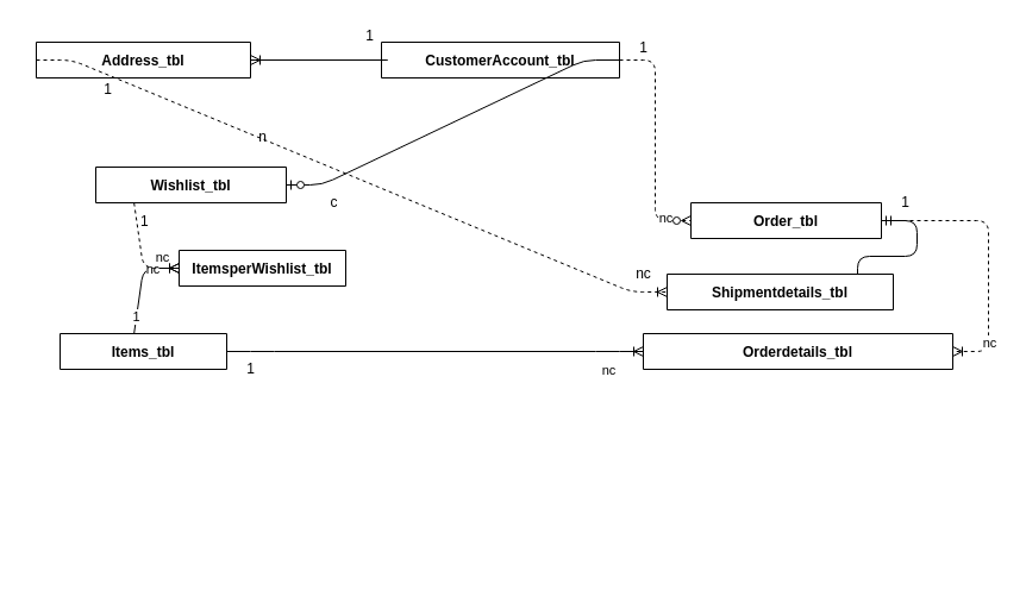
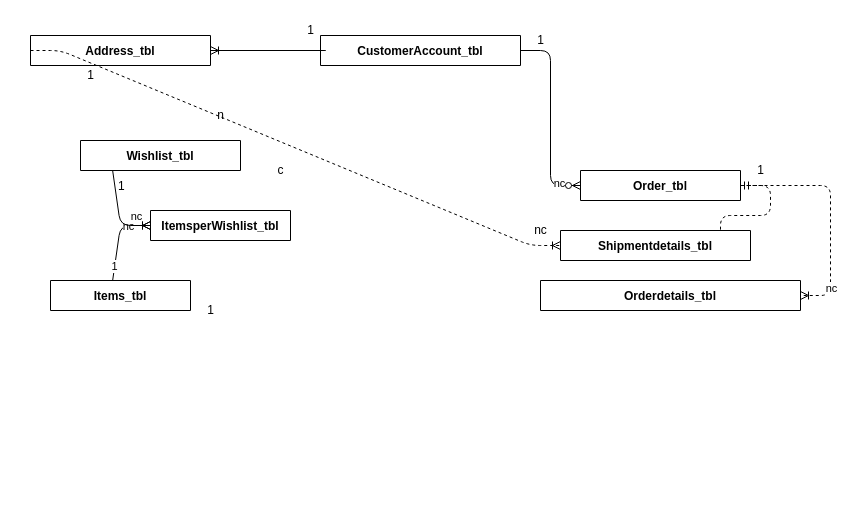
- <mxCell id="10" value="" style="edgeStyle=entityRelationEdgeStyle;fontSize=12;html=1;endArrow=ERzeroToMany;endFill=1;exitX=1;exitY=0.5;exitDx=0;exitDy=0;entryX=0;entryY=0.5;entryDx=0;entryDy=0;dashed=1;" edge="1" parent="1" source="2" target="12"><mxGeometry width="100" height="100" relative="1" as="geometry"><mxPoint x="270" y="160" as="sourcePoint" /><mxPoint x="470" y="165" as="targetPoint" /></mxGeometry></mxCell>
+ <mxCell id="10" value="" style="edgeStyle=entityRelationEdgeStyle;fontSize=12;html=1;endArrow=ERzeroToMany;endFill=1;exitX=1;exitY=0.5;exitDx=0;exitDy=0;entryX=0;entryY=0.5;entryDx=0;entryDy=0;" edge="1" parent="1" source="2" target="12"><mxGeometry width="100" height="100" relative="1" as="geometry"><mxPoint x="270" y="160" as="sourcePoint" /><mxPoint x="470" y="165" as="targetPoint" /></mxGeometry></mxCell>
- <mxCell id="16" value="" style="edgeStyle=entityRelationEdgeStyle;fontSize=12;html=1;endArrow=ERzeroToOne;endFill=1;exitX=1;exitY=0.5;exitDx=0;exitDy=0;" edge="1" parent="1" source="2" target="43"><mxGeometry width="100" height="100" relative="1" as="geometry"><mxPoint x="320" y="80" as="sourcePoint" /><mxPoint x="480" y="160" as="targetPoint" /></mxGeometry></mxCell>
- <mxCell id="41" value="" style="edgeStyle=entityRelationEdgeStyle;fontSize=12;html=1;endArrow=ERoneToMany;exitX=0;exitY=0.5;exitDx=0;exitDy=0;entryX=0;entryY=0.5;entryDx=0;entryDy=0;dashed=1;" edge="1" parent="1" source="43" target="47"><mxGeometry width="100" height="100" relative="1" as="geometry"><mxPoint x="340" y="340" as="sourcePoint" /><mxPoint x="440" y="240" as="targetPoint" /></mxGeometry></mxCell>
+ <mxCell id="41" value="" style="edgeStyle=entityRelationEdgeStyle;fontSize=12;html=1;endArrow=ERoneToMany;exitX=0;exitY=0.5;exitDx=0;exitDy=0;entryX=0;entryY=0.5;entryDx=0;entryDy=0;" edge="1" parent="1" source="43" target="47"><mxGeometry width="100" height="100" relative="1" as="geometry"><mxPoint x="340" y="340" as="sourcePoint" /><mxPoint x="440" y="240" as="targetPoint" /></mxGeometry></mxCell>
- <mxCell id="23" value="" style="edgeStyle=entityRelationEdgeStyle;fontSize=12;html=1;endArrow=ERmandOne;startArrow=ERmandOne;exitX=1;exitY=0.5;exitDx=0;exitDy=0;" edge="1" parent="1" source="27" target="12"><mxGeometry width="100" height="100" relative="1" as="geometry"><mxPoint x="380" y="360" as="sourcePoint" /><mxPoint x="480" y="260" as="targetPoint" /></mxGeometry></mxCell>
+ <mxCell id="23" value="" style="edgeStyle=entityRelationEdgeStyle;fontSize=12;html=1;endArrow=ERmandOne;startArrow=ERmandOne;exitX=1;exitY=0.5;exitDx=0;exitDy=0;dashed=1;" edge="1" parent="1" source="27" target="12"><mxGeometry width="100" height="100" relative="1" as="geometry"><mxPoint x="380" y="360" as="sourcePoint" /><mxPoint x="480" y="260" as="targetPoint" /></mxGeometry></mxCell>
- <mxCell id="25" value="" style="edgeStyle=entityRelationEdgeStyle;fontSize=12;html=1;endArrow=ERoneToMany;exitX=1;exitY=0.5;exitDx=0;exitDy=0;entryX=0;entryY=0.5;entryDx=0;entryDy=0;" edge="1" parent="1" source="37" target="17"><mxGeometry width="100" height="100" relative="1" as="geometry"><mxPoint x="380" y="360" as="sourcePoint" /><mxPoint x="480" y="260" as="targetPoint" /></mxGeometry></mxCell>
- <mxCell id="26" value="nc" style="edgeLabel;html=1;align=center;verticalAlign=middle;resizable=0;points=[];" vertex="1" connectable="0" parent="25"><mxGeometry x="0.829" y="-2" relative="1" as="geometry"><mxPoint y="13" as="offset" /></mxGeometry></mxCell>
